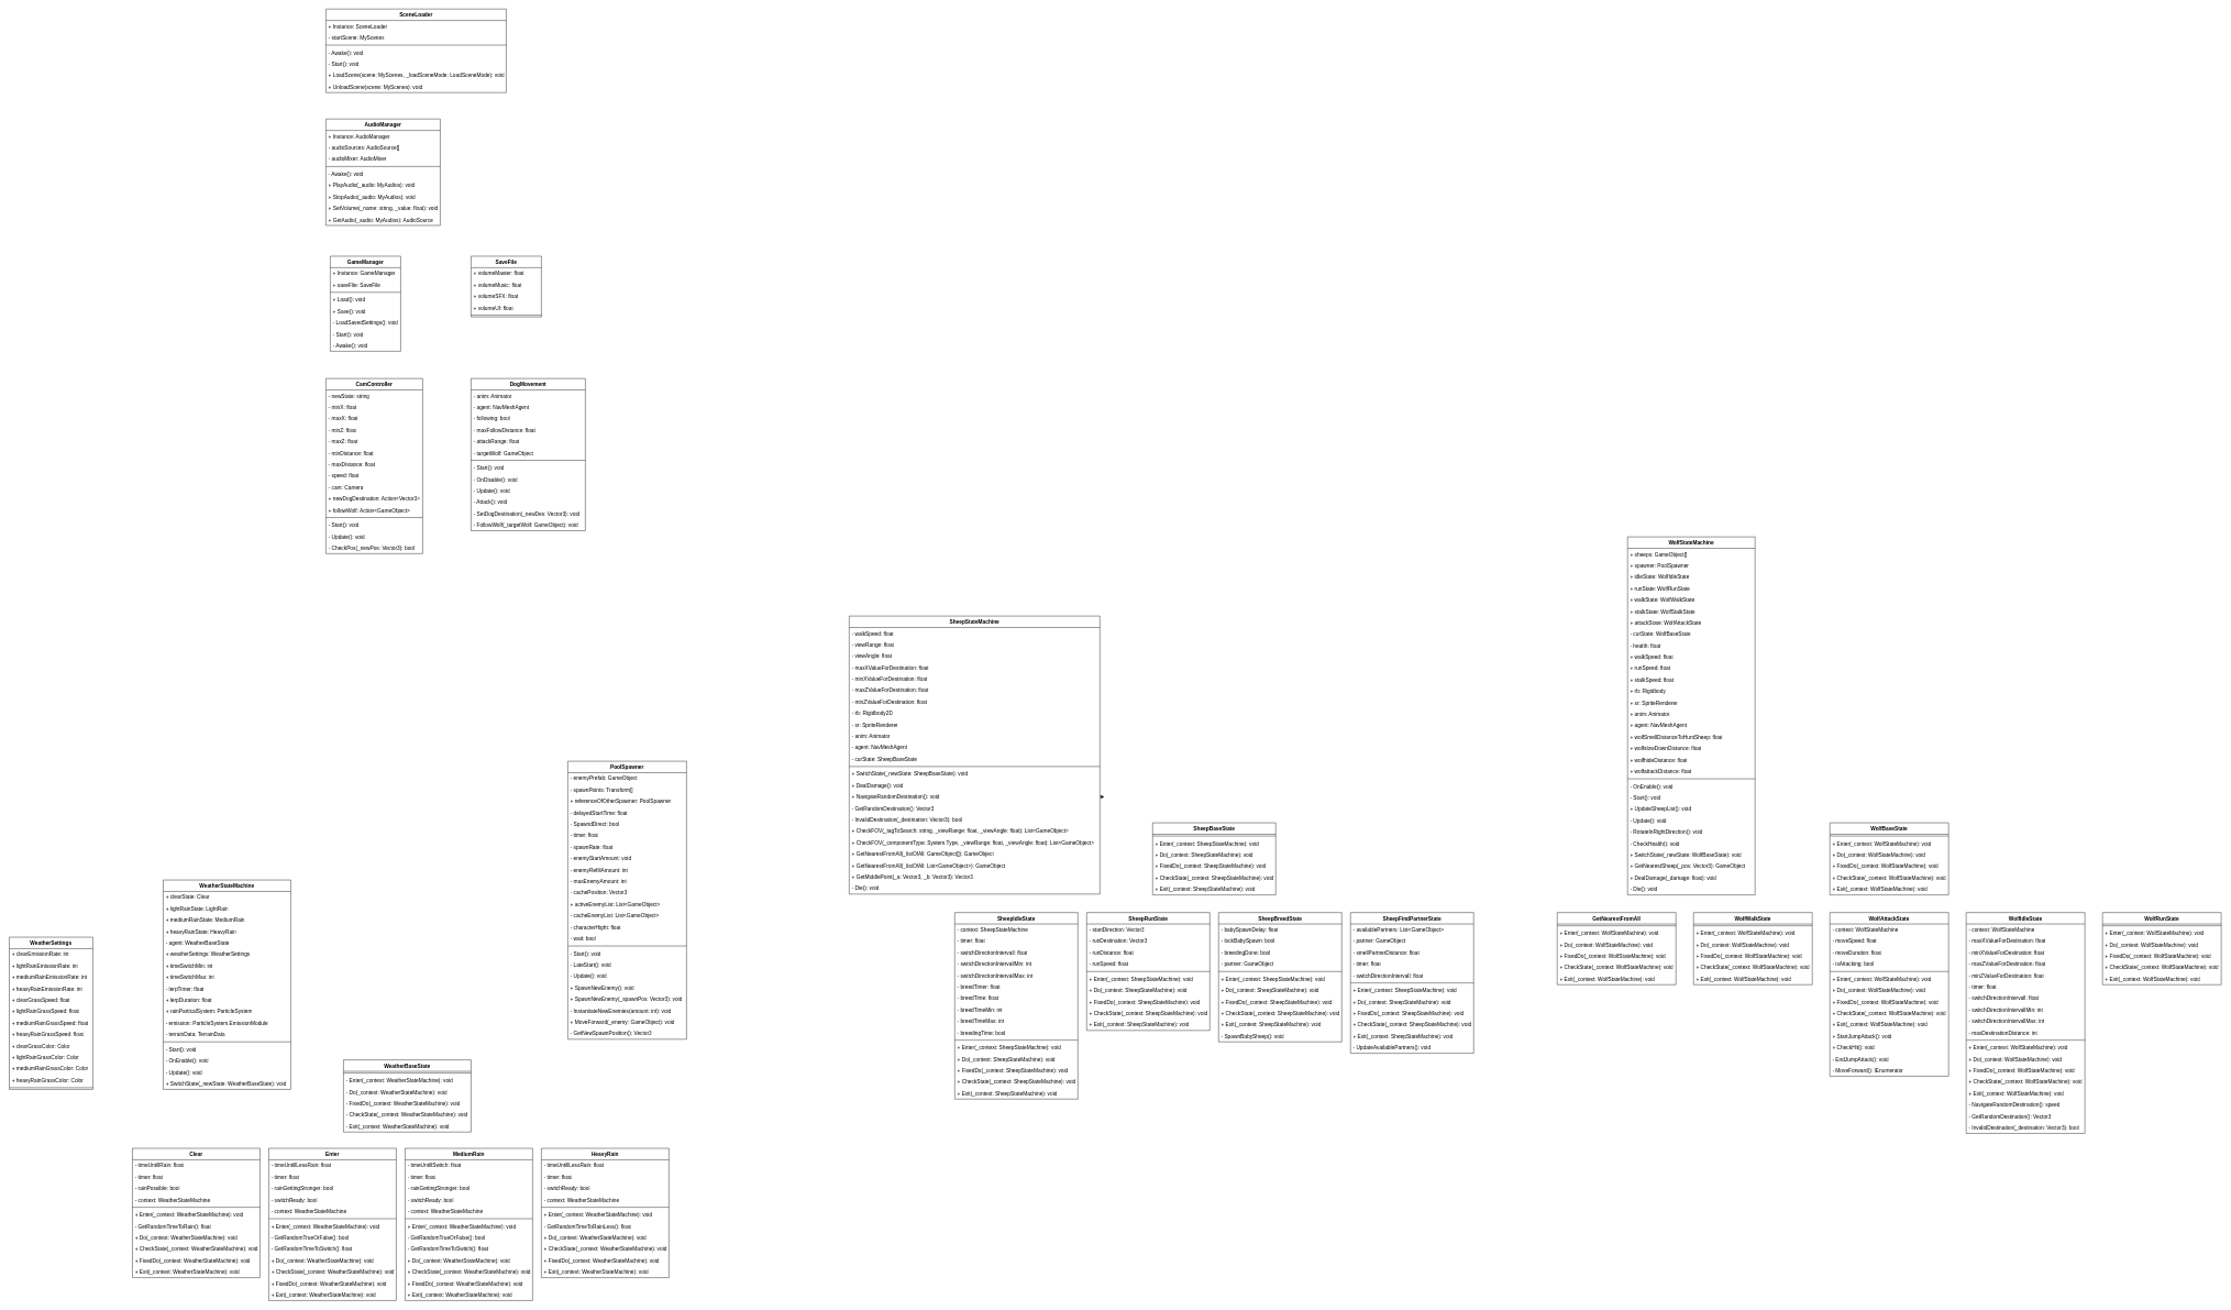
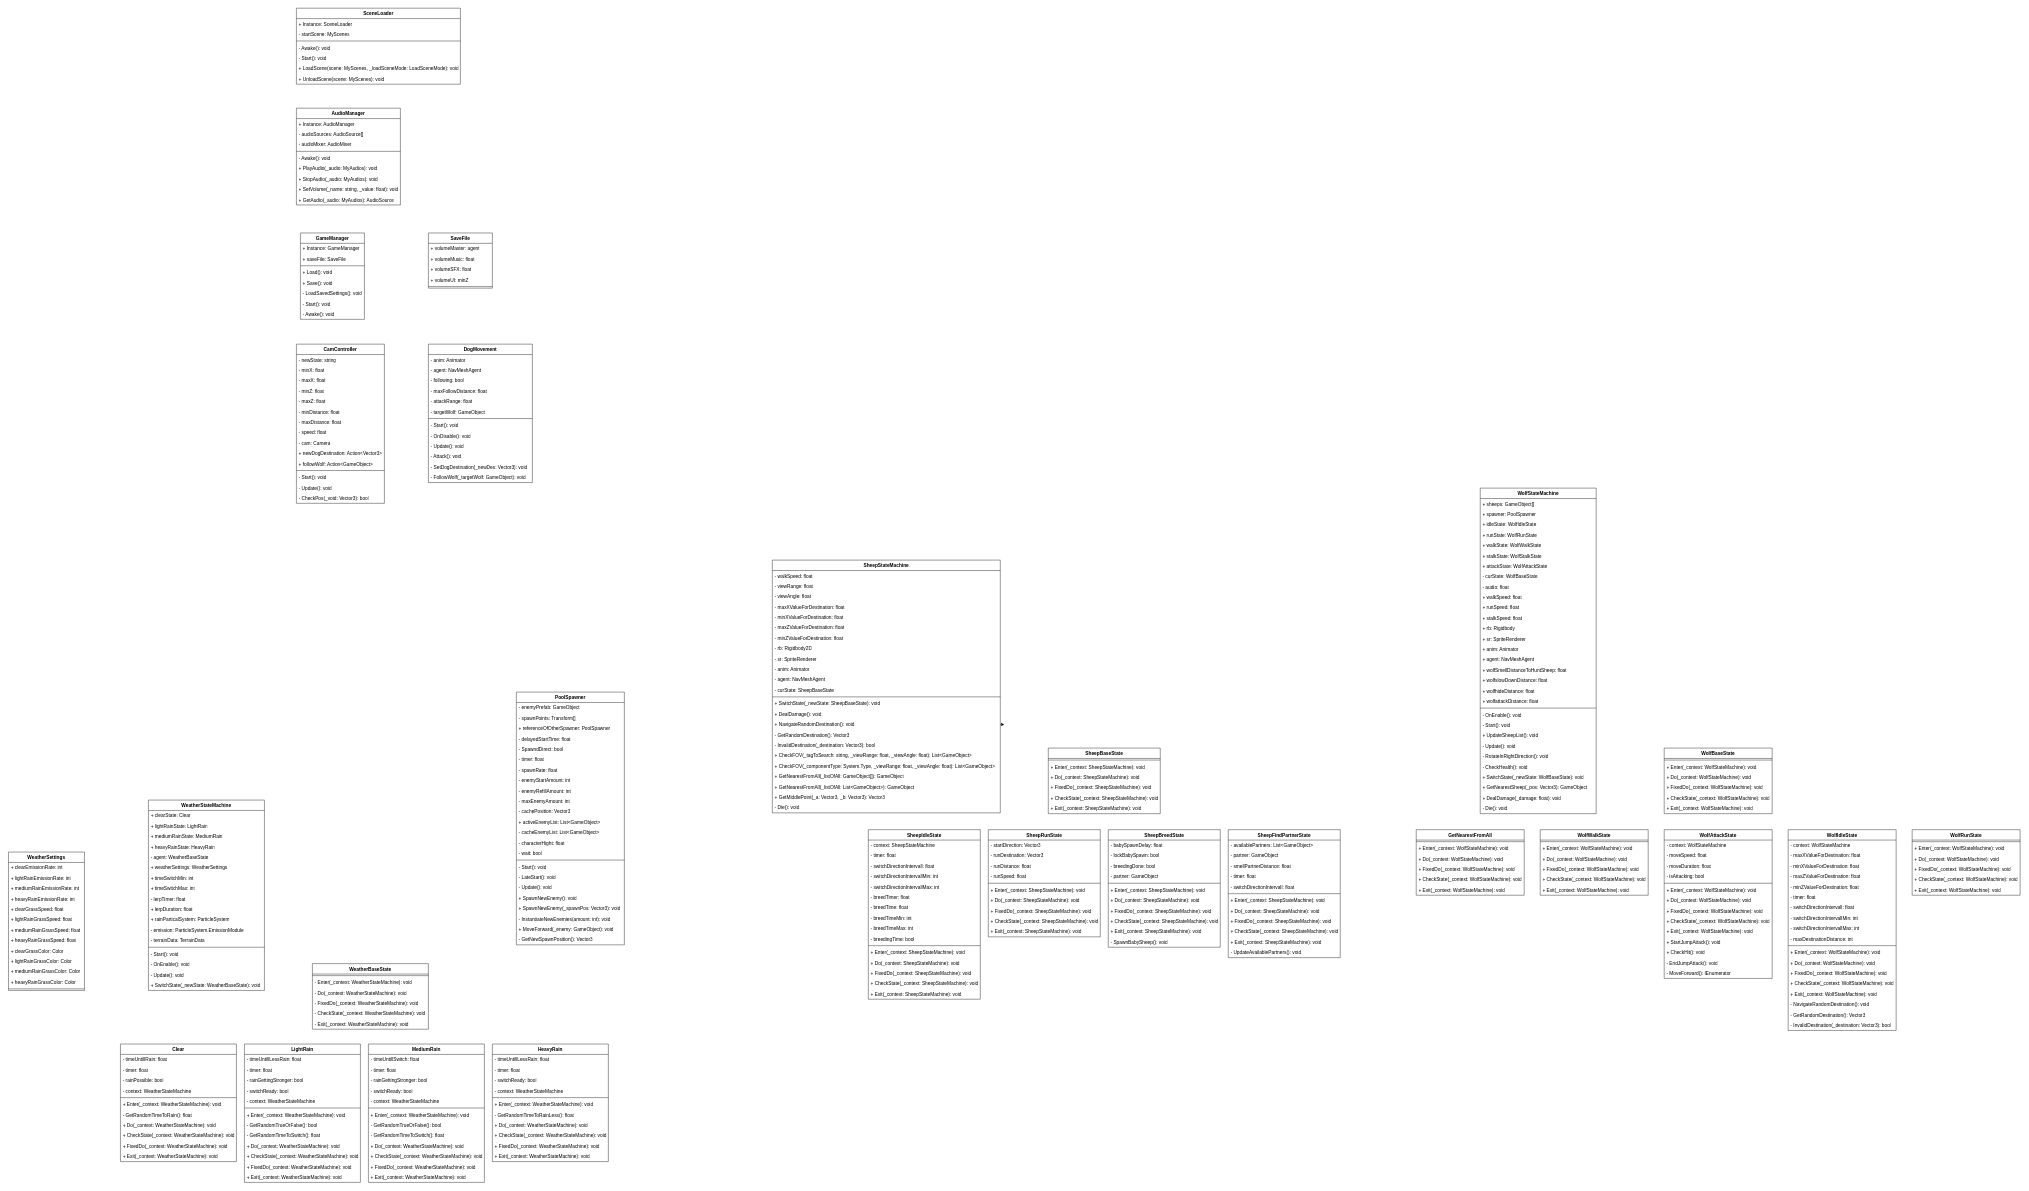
- <mxCell id="46" value="+ volumeMaster: float" style="text;strokeColor=none;fillColor=none;align=left;verticalAlign=top;spacingLeft=4;spacingRight=4;overflow=hidden;rotatable=0;points=[[0,0.5],[1,0.5]];portConstraint=eastwest;whiteSpace=wrap;html=1;" vertex="1" parent="45"><mxGeometry y="26" width="160" height="26" as="geometry" /></mxCell>
+ <mxCell id="46" value="+ volumeMaster: agent" style="text;strokeColor=none;fillColor=none;align=left;verticalAlign=top;spacingLeft=4;spacingRight=4;overflow=hidden;rotatable=0;points=[[0,0.5],[1,0.5]];portConstraint=eastwest;whiteSpace=wrap;html=1;" vertex="1" parent="45"><mxGeometry y="26" width="160" height="26" as="geometry" /></mxCell>
- <mxCell id="49" value="+ volumeUI: float" style="text;strokeColor=none;fillColor=none;align=left;verticalAlign=top;spacingLeft=4;spacingRight=4;overflow=hidden;rotatable=0;points=[[0,0.5],[1,0.5]];portConstraint=eastwest;whiteSpace=wrap;html=1;" vertex="1" parent="45"><mxGeometry y="104" width="160" height="26" as="geometry" /></mxCell>
+ <mxCell id="49" value="+ volumeUI: minZ" style="text;strokeColor=none;fillColor=none;align=left;verticalAlign=top;spacingLeft=4;spacingRight=4;overflow=hidden;rotatable=0;points=[[0,0.5],[1,0.5]];portConstraint=eastwest;whiteSpace=wrap;html=1;" vertex="1" parent="45"><mxGeometry y="104" width="160" height="26" as="geometry" /></mxCell>
- <mxCell id="17" value="-&lt;span style=&quot;background-color: initial;&quot;&gt;&amp;nbsp;&lt;/span&gt;CheckPos(_newPos: Vector3): bool" style="text;strokeColor=none;fillColor=none;align=left;verticalAlign=top;spacingLeft=4;spacingRight=4;overflow=hidden;rotatable=0;points=[[0,0.5],[1,0.5]];portConstraint=eastwest;whiteSpace=wrap;html=1;" vertex="1" parent="2"><mxGeometry y="372" width="220" height="26" as="geometry" /></mxCell>
+ <mxCell id="17" value="-&lt;span style=&quot;background-color: initial;&quot;&gt;&amp;nbsp;&lt;/span&gt;CheckPos(_void: Vector3): bool" style="text;strokeColor=none;fillColor=none;align=left;verticalAlign=top;spacingLeft=4;spacingRight=4;overflow=hidden;rotatable=0;points=[[0,0.5],[1,0.5]];portConstraint=eastwest;whiteSpace=wrap;html=1;" vertex="1" parent="2"><mxGeometry y="372" width="220" height="26" as="geometry" /></mxCell>
- <mxCell id="277" value="- health: float" style="text;strokeColor=none;fillColor=none;align=left;verticalAlign=top;spacingLeft=4;spacingRight=4;overflow=hidden;rotatable=0;points=[[0,0.5],[1,0.5]];portConstraint=eastwest;whiteSpace=wrap;html=1;" vertex="1" parent="268"><mxGeometry y="234" width="290" height="26" as="geometry" /></mxCell>
+ <mxCell id="277" value="- audio: float" style="text;strokeColor=none;fillColor=none;align=left;verticalAlign=top;spacingLeft=4;spacingRight=4;overflow=hidden;rotatable=0;points=[[0,0.5],[1,0.5]];portConstraint=eastwest;whiteSpace=wrap;html=1;" vertex="1" parent="268"><mxGeometry y="234" width="290" height="26" as="geometry" /></mxCell>
- <mxCell id="73" value="- enemyStartAmount: void" style="text;strokeColor=none;fillColor=none;align=left;verticalAlign=top;spacingLeft=4;spacingRight=4;overflow=hidden;rotatable=0;points=[[0,0.5],[1,0.5]];portConstraint=eastwest;whiteSpace=wrap;html=1;" vertex="1" parent="65"><mxGeometry y="208" width="270" height="26" as="geometry" /></mxCell>
+ <mxCell id="73" value="- enemyStartAmount: int" style="text;strokeColor=none;fillColor=none;align=left;verticalAlign=top;spacingLeft=4;spacingRight=4;overflow=hidden;rotatable=0;points=[[0,0.5],[1,0.5]];portConstraint=eastwest;whiteSpace=wrap;html=1;" vertex="1" parent="65"><mxGeometry y="208" width="270" height="26" as="geometry" /></mxCell>
- <mxCell id="353" value="- NavigateRandomDestination(): speed" style="text;strokeColor=none;fillColor=none;align=left;verticalAlign=top;spacingLeft=4;spacingRight=4;overflow=hidden;rotatable=0;points=[[0,0.5],[1,0.5]];portConstraint=eastwest;whiteSpace=wrap;html=1;" vertex="1" parent="336"><mxGeometry y="424" width="270" height="26" as="geometry" /></mxCell>
+ <mxCell id="353" value="- NavigateRandomDestination(): void" style="text;strokeColor=none;fillColor=none;align=left;verticalAlign=top;spacingLeft=4;spacingRight=4;overflow=hidden;rotatable=0;points=[[0,0.5],[1,0.5]];portConstraint=eastwest;whiteSpace=wrap;html=1;" vertex="1" parent="336"><mxGeometry y="424" width="270" height="26" as="geometry" /></mxCell>
- <mxCell id="168" value="&lt;div&gt;Enter&lt;br&gt;&lt;/div&gt;" style="swimlane;fontStyle=1;align=center;verticalAlign=top;childLayout=stackLayout;horizontal=1;startSize=26;horizontalStack=0;resizeParent=1;resizeParentMax=0;resizeLast=0;collapsible=1;marginBottom=0;whiteSpace=wrap;html=1;" vertex="1" parent="1"><mxGeometry x="610" y="2610" width="290" height="346" as="geometry" /></mxCell>
+ <mxCell id="168" value="&lt;div&gt;LightRain&lt;br&gt;&lt;/div&gt;" style="swimlane;fontStyle=1;align=center;verticalAlign=top;childLayout=stackLayout;horizontal=1;startSize=26;horizontalStack=0;resizeParent=1;resizeParentMax=0;resizeLast=0;collapsible=1;marginBottom=0;whiteSpace=wrap;html=1;" vertex="1" parent="1"><mxGeometry x="610" y="2610" width="290" height="346" as="geometry" /></mxCell>
